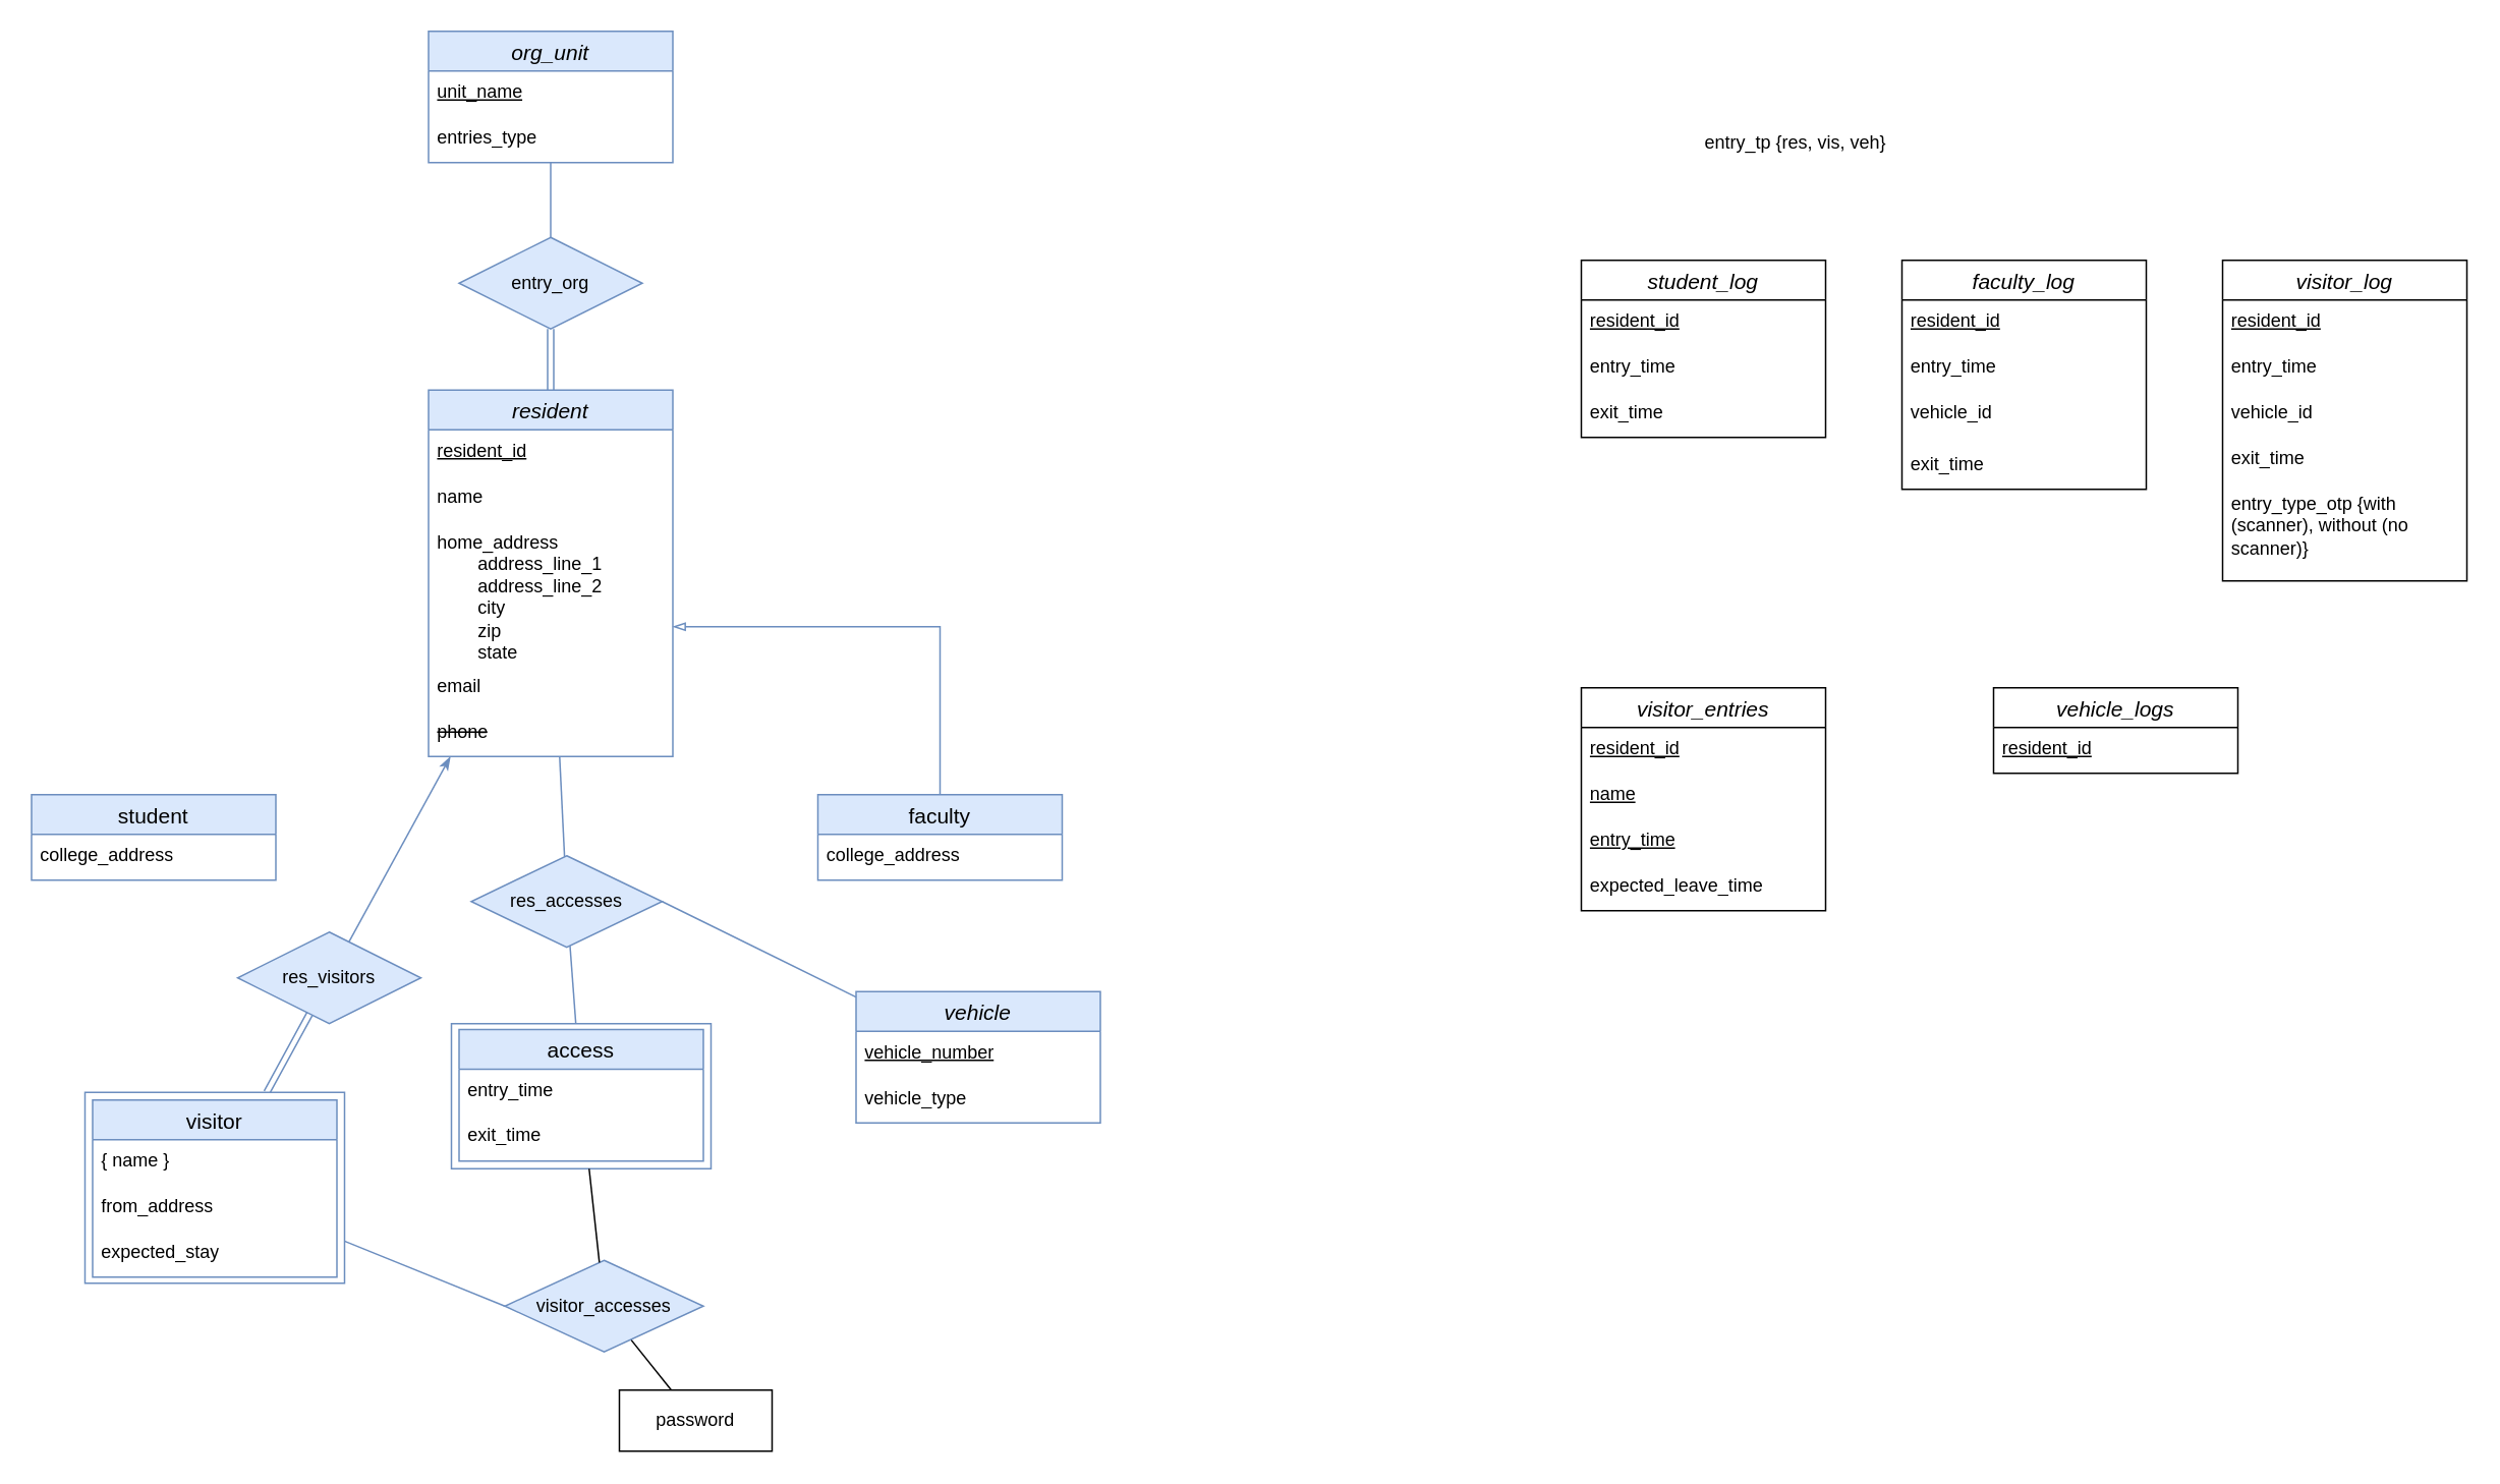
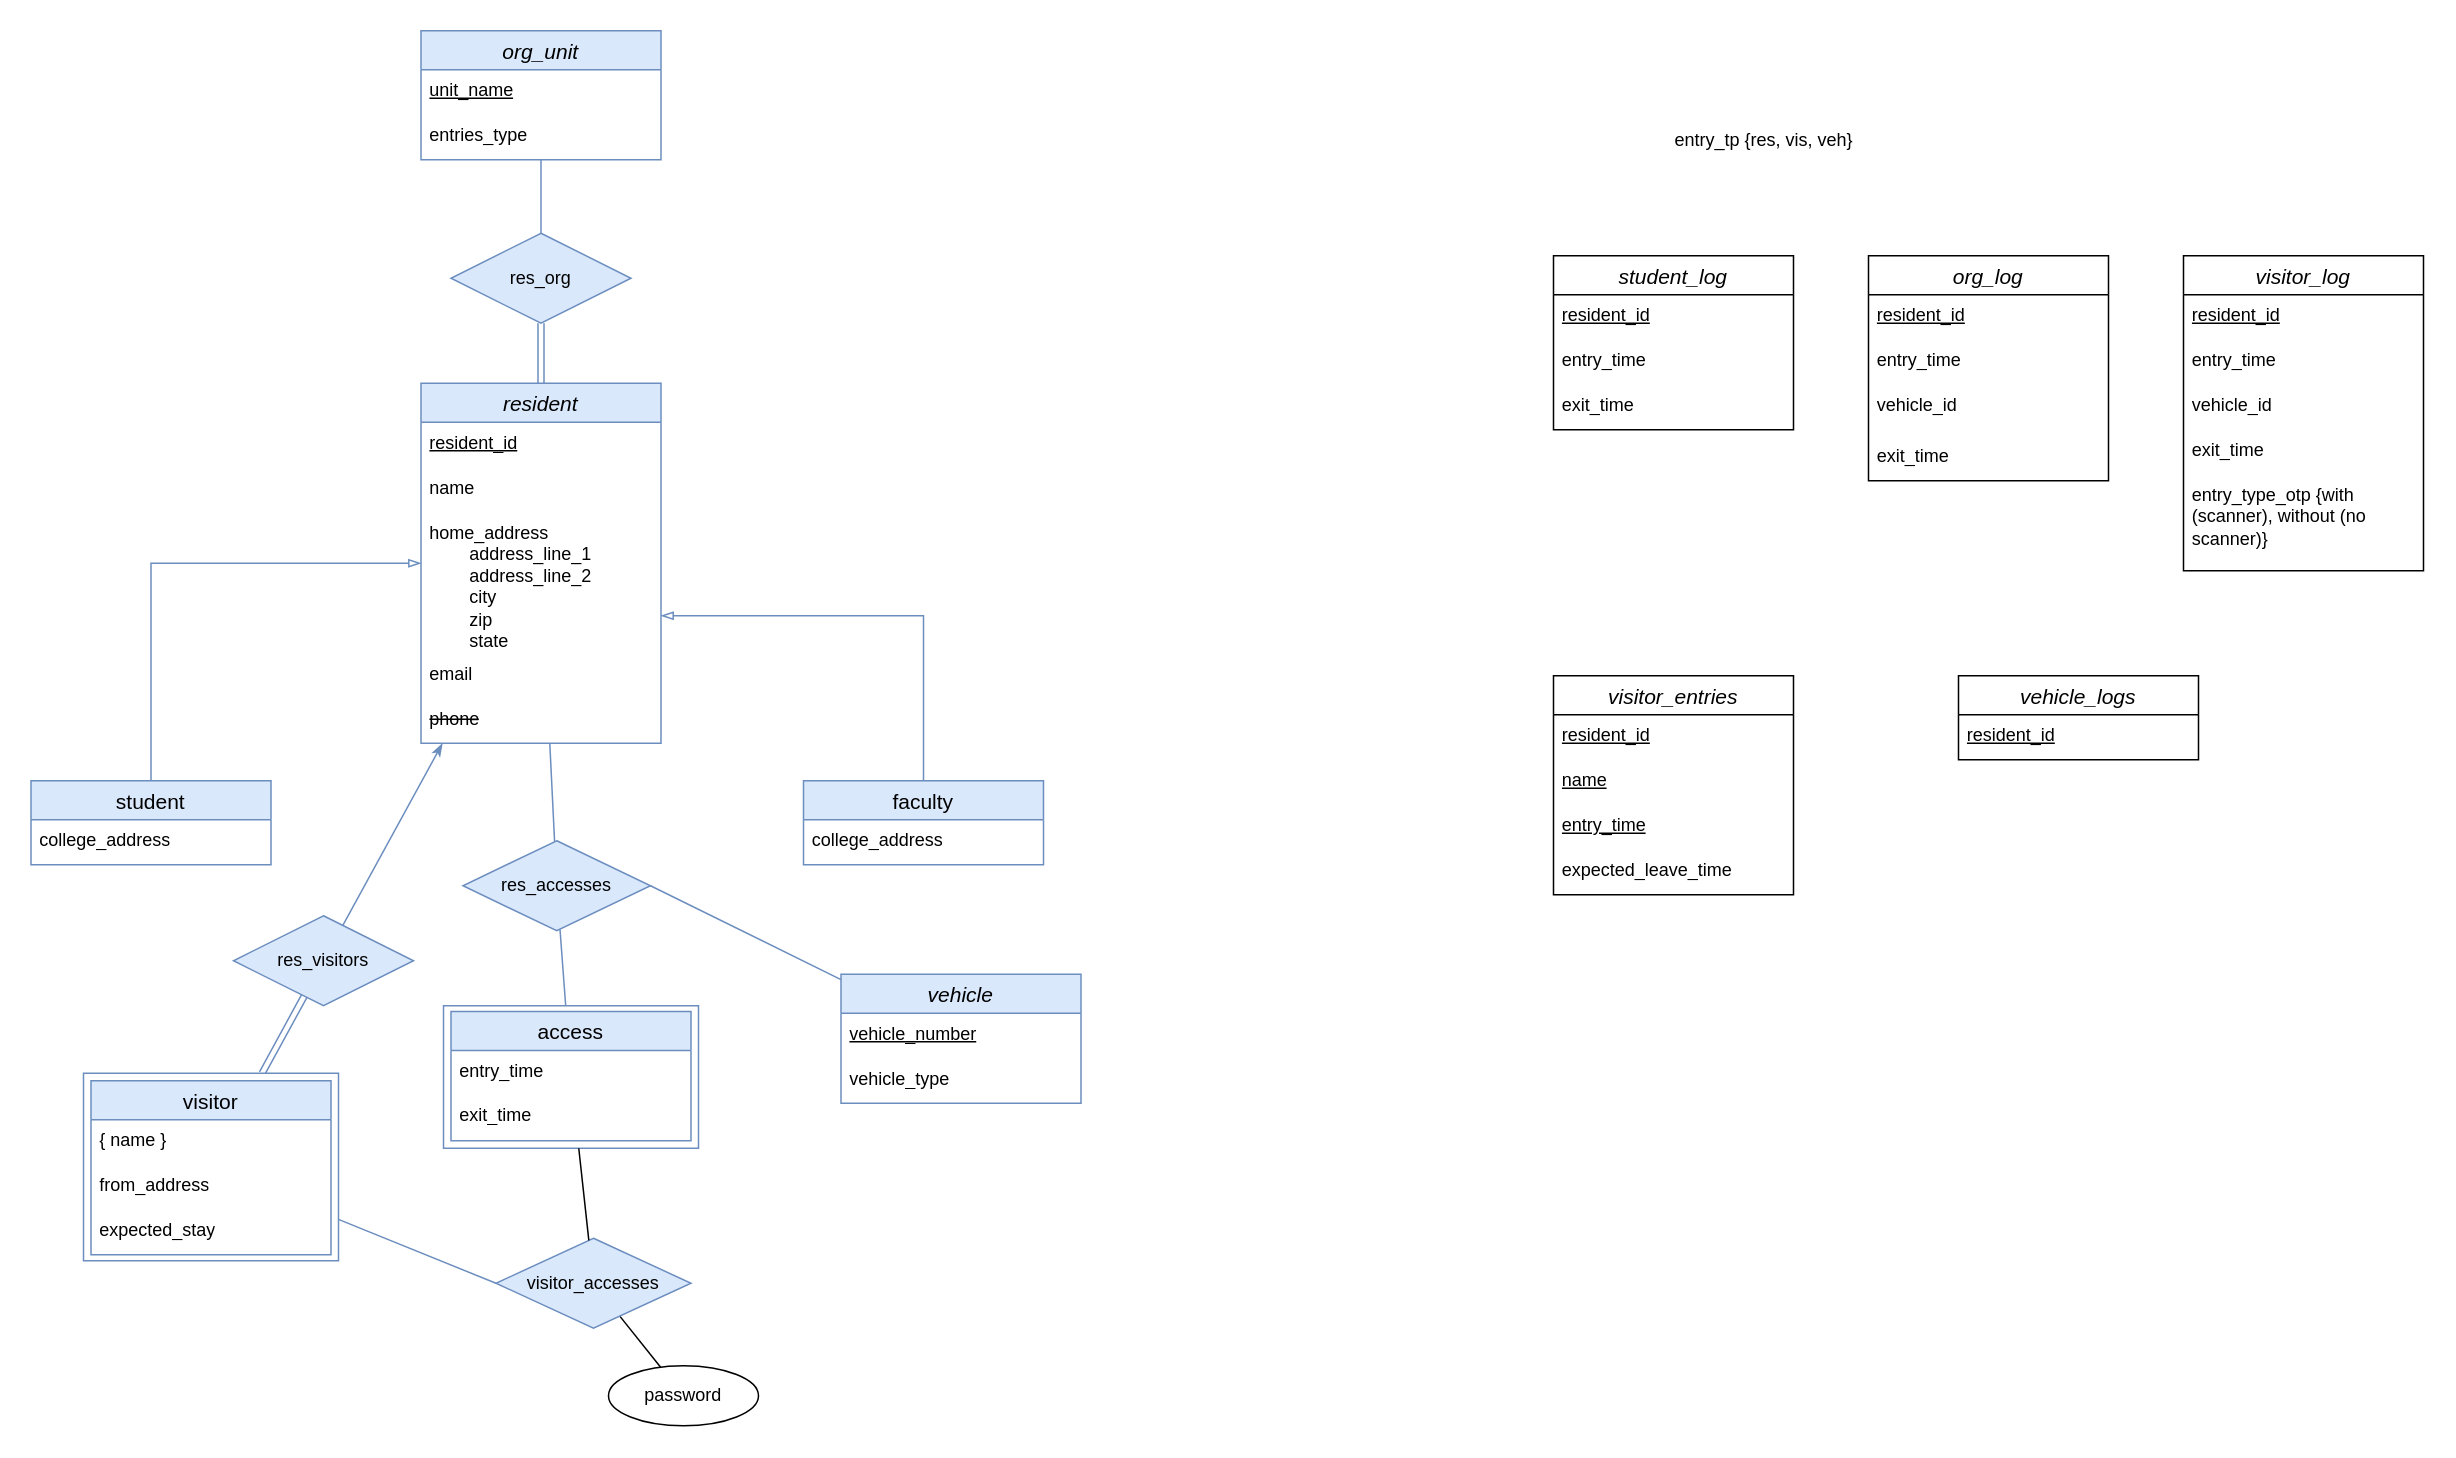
- <mxCell id="22" value="faculty_log" style="swimlane;fontStyle=2;childLayout=stackLayout;horizontal=1;startSize=26;horizontalStack=0;resizeParent=1;resizeParentMax=0;resizeLast=0;collapsible=1;marginBottom=0;align=center;fontSize=14;" parent="1" vertex="1"><mxGeometry x="1245" y="170" width="160" height="150" as="geometry" /></mxCell>
+ <mxCell id="22" value="org_log" style="swimlane;fontStyle=2;childLayout=stackLayout;horizontal=1;startSize=26;horizontalStack=0;resizeParent=1;resizeParentMax=0;resizeLast=0;collapsible=1;marginBottom=0;align=center;fontSize=14;" parent="1" vertex="1"><mxGeometry x="1245" y="170" width="160" height="150" as="geometry" /></mxCell>
- <mxCell id="21" value="entry_org" style="shape=rhombus;perimeter=rhombusPerimeter;whiteSpace=wrap;html=1;align=center;fillColor=#dae8fc;strokeColor=#6c8ebf;" parent="1" vertex="1"><mxGeometry x="300" y="155" width="120" height="60" as="geometry" /></mxCell>
+ <mxCell id="21" value="res_org" style="shape=rhombus;perimeter=rhombusPerimeter;whiteSpace=wrap;html=1;align=center;fillColor=#dae8fc;strokeColor=#6c8ebf;" parent="1" vertex="1"><mxGeometry x="300" y="155" width="120" height="60" as="geometry" /></mxCell>
+ <mxCell id="48" style="edgeStyle=orthogonalEdgeStyle;rounded=0;orthogonalLoop=1;jettySize=auto;html=1;endArrow=none;startFill=0;startArrow=blockThin;fillColor=#dae8fc;strokeColor=#6c8ebf;" edge="1" parent="1" source="49" target="59"><mxGeometry relative="1" as="geometry"><mxPoint x="95" y="520" as="targetPoint" /></mxGeometry></mxCell>
- <mxCell id="57" value="password" style="whiteSpace=wrap;html=1;align=center;rounded=0;" vertex="1" parent="1"><mxGeometry x="405" y="910" width="100" height="40" as="geometry" /></mxCell>
+ <mxCell id="57" value="password" style="ellipse;whiteSpace=wrap;html=1;align=center;" vertex="1" parent="1"><mxGeometry x="405" y="910" width="100" height="40" as="geometry" /></mxCell>
